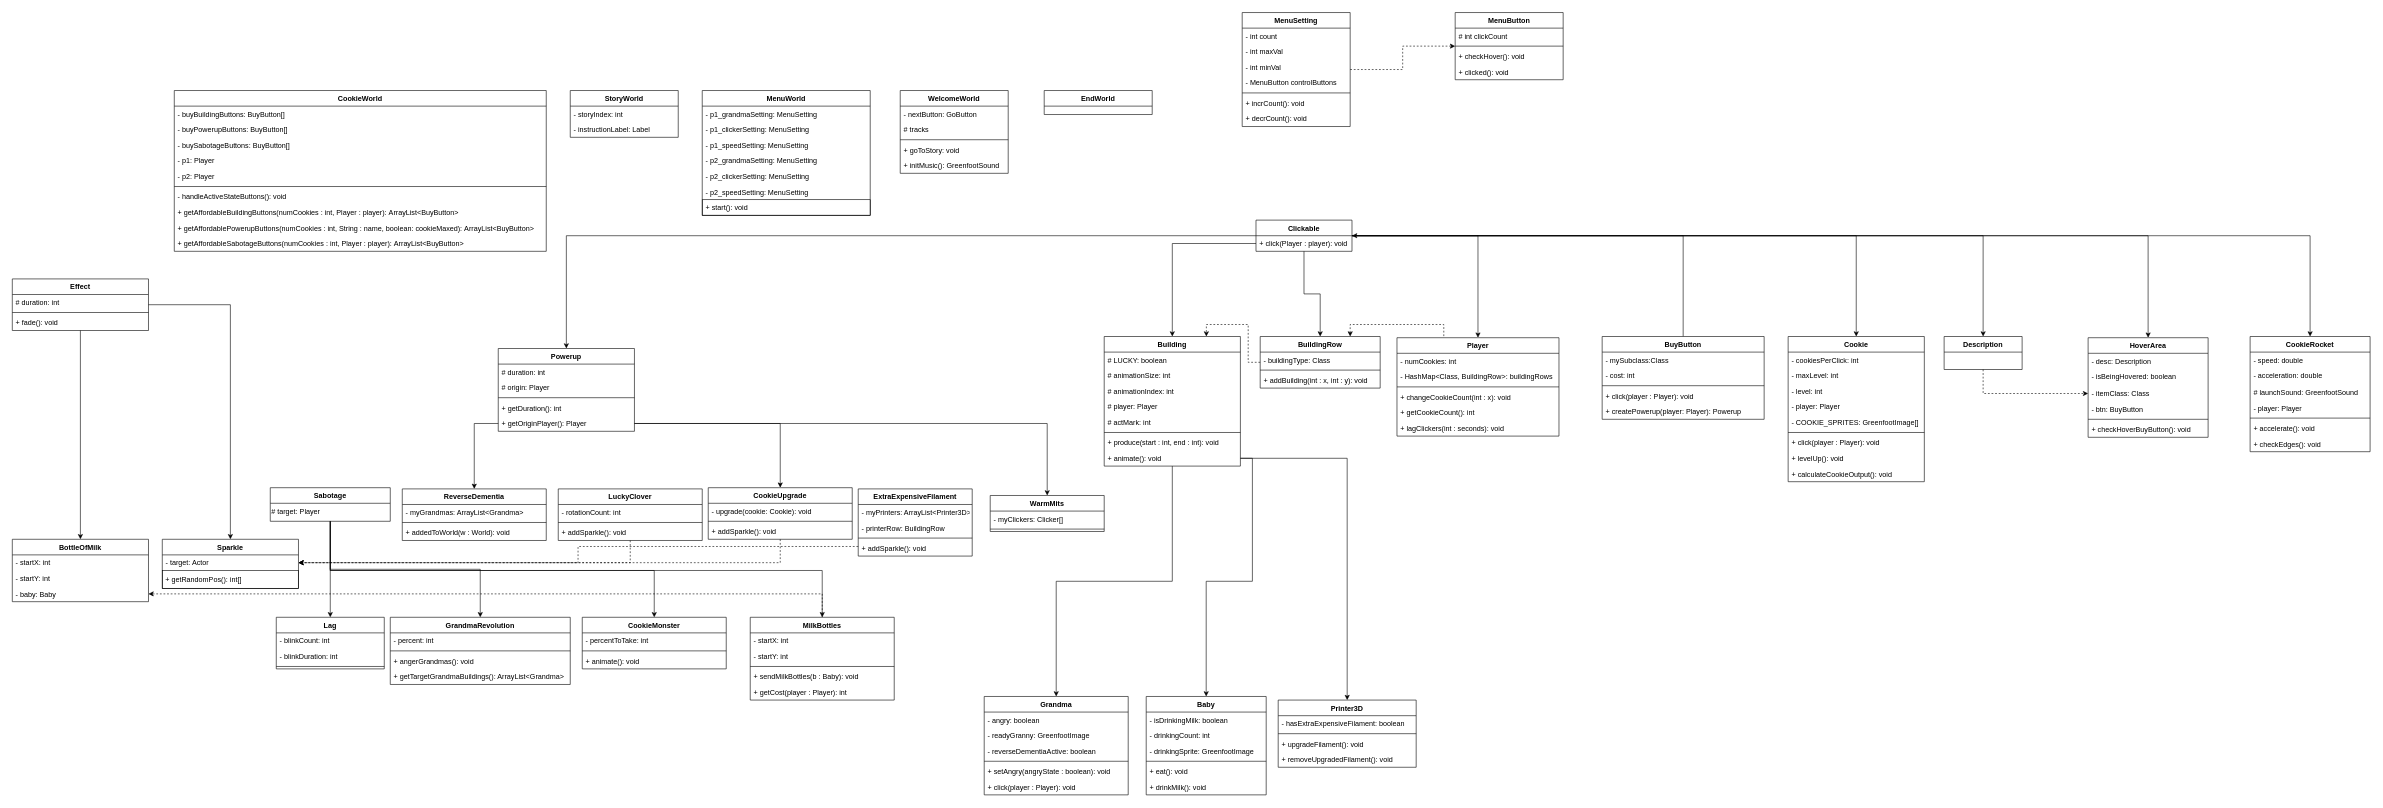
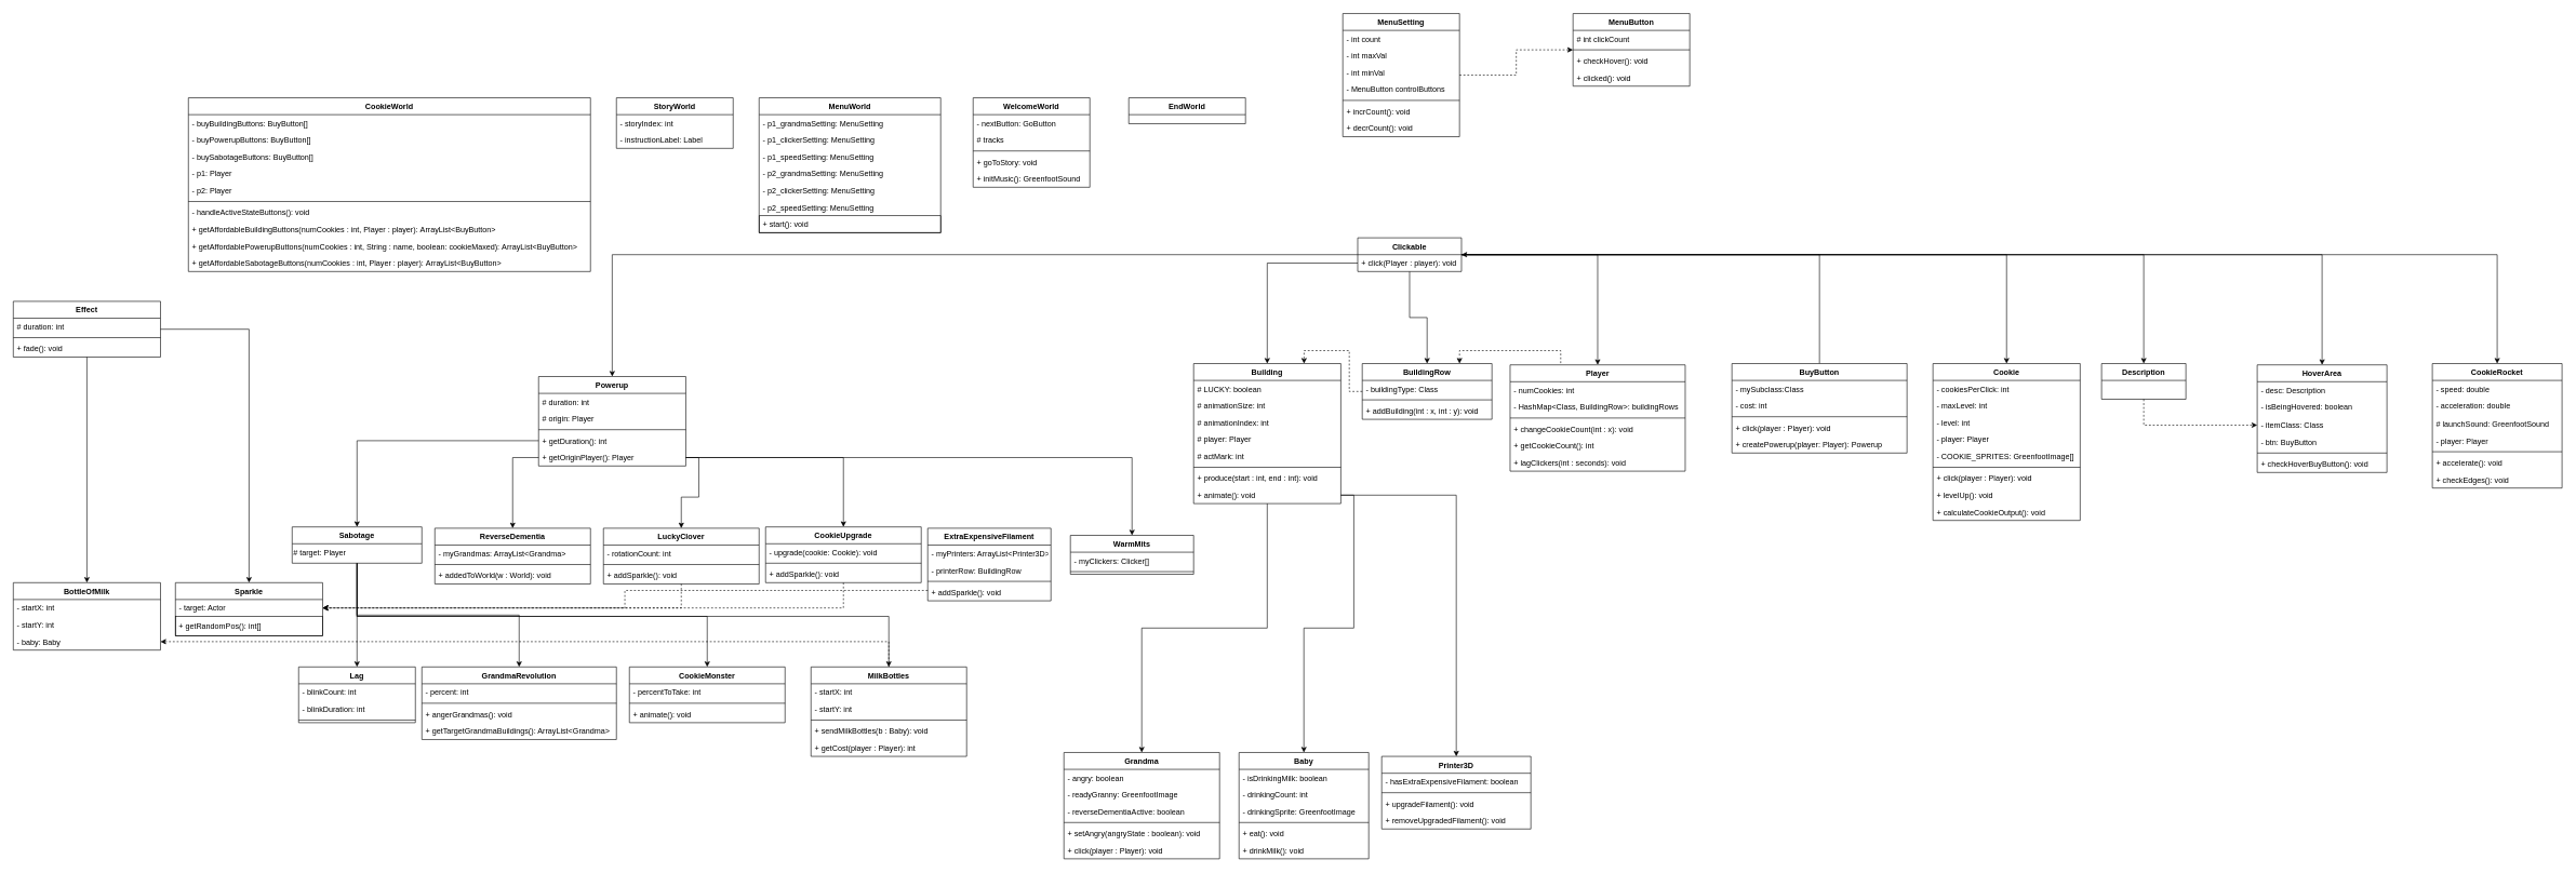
+ <mxCell id="167" style="edgeStyle=orthogonalEdgeStyle;rounded=0;orthogonalLoop=1;jettySize=auto;html=1;entryX=0.5;entryY=0;entryDx=0;entryDy=0;startArrow=none;startFill=0;endArrow=classic;endFill=1;" edge="1" parent="1" source="73" target="95"><mxGeometry relative="1" as="geometry" /></mxCell>
+ <mxCell id="68" style="edgeStyle=orthogonalEdgeStyle;rounded=0;orthogonalLoop=1;jettySize=auto;html=1;startArrow=none;startFill=0;endArrow=classic;endFill=1;exitX=1;exitY=0.5;exitDx=0;exitDy=0;entryX=0.5;entryY=0;entryDx=0;entryDy=0;" edge="1" parent="1" source="74" target="81"><mxGeometry relative="1" as="geometry"><mxPoint x="530" y="800" as="targetPoint" /></mxGeometry></mxCell>
